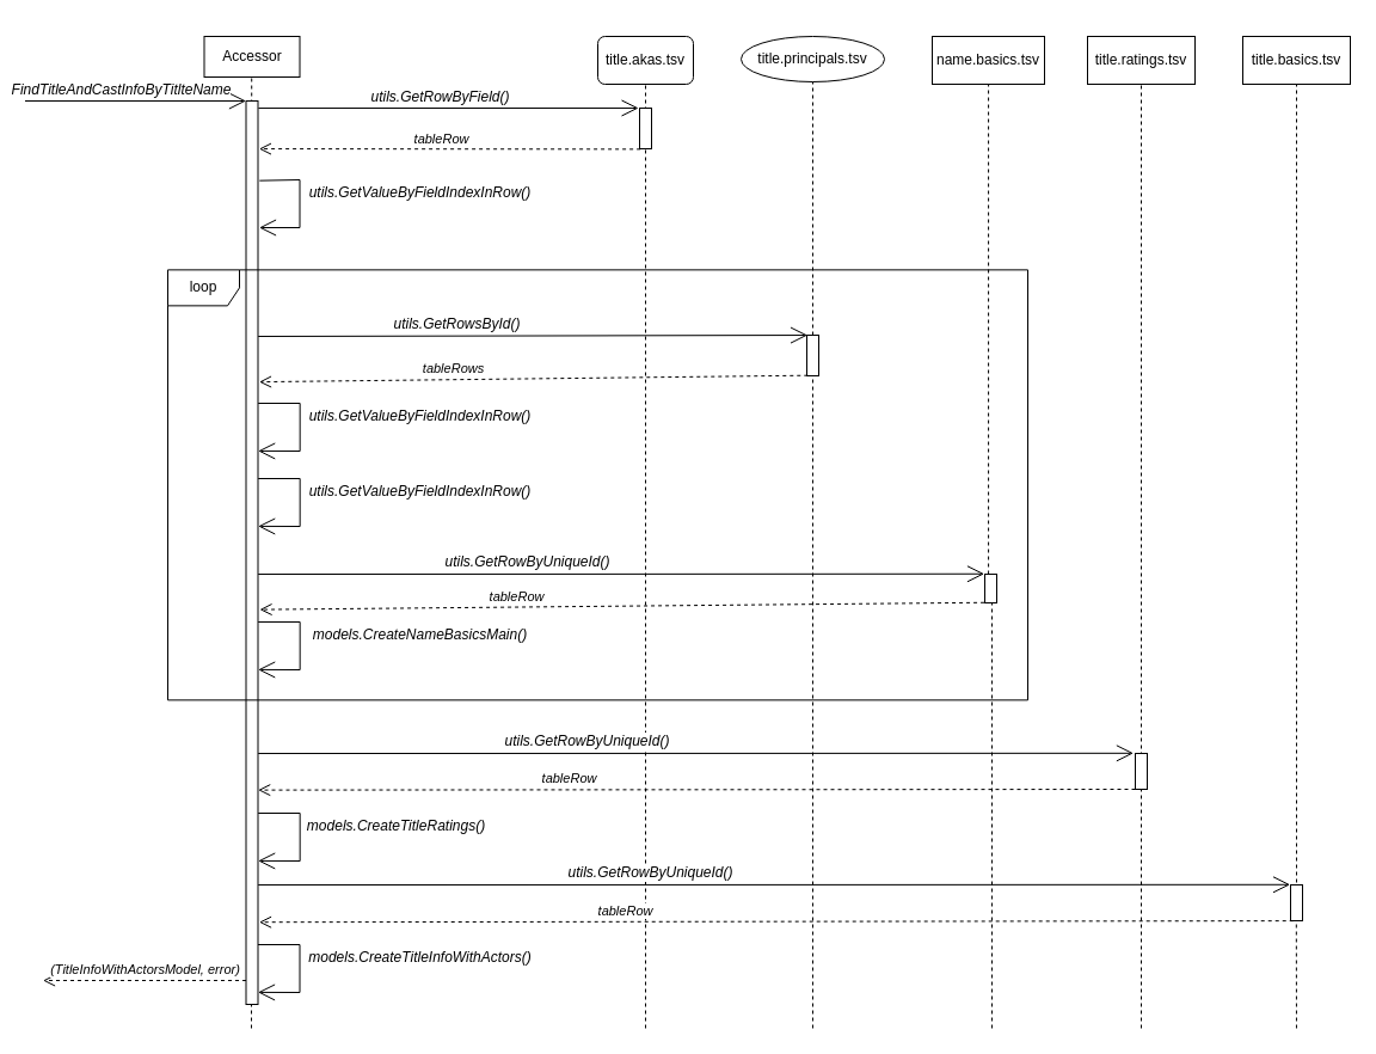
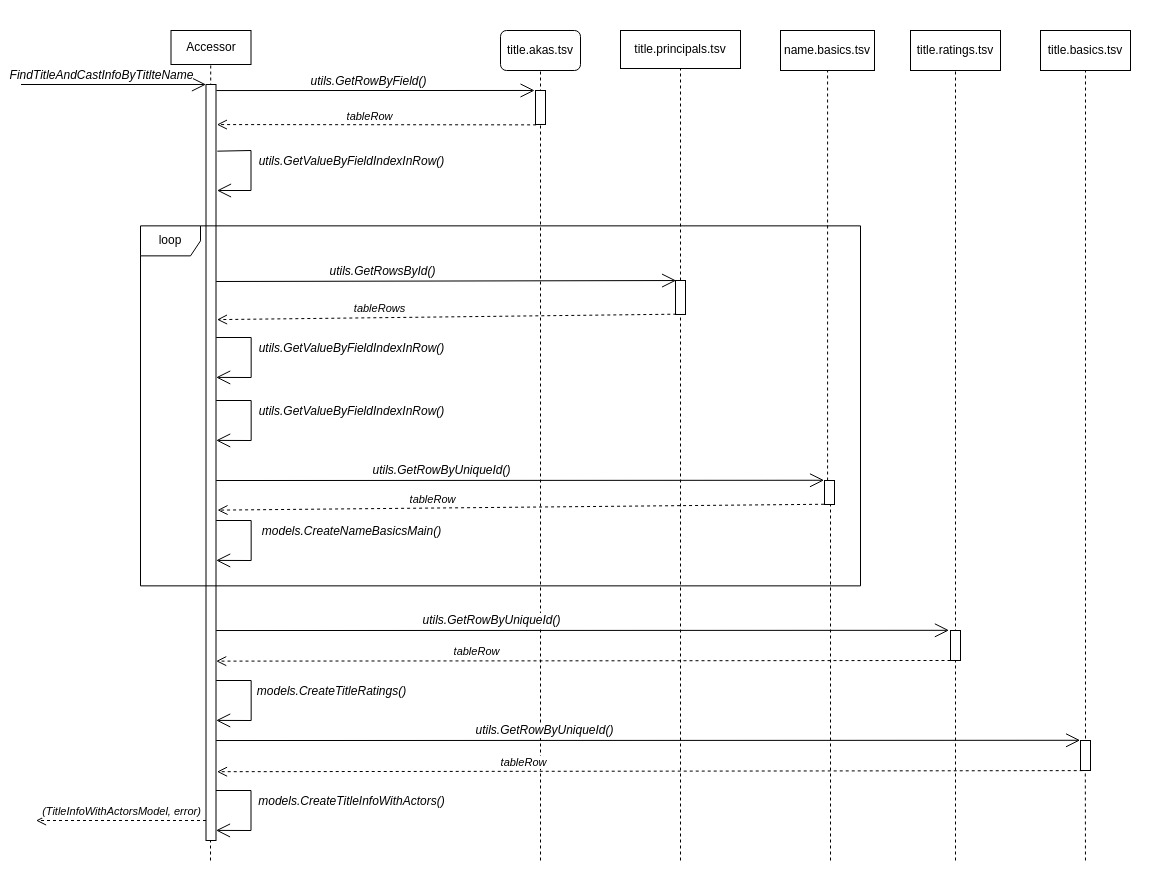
- <mxCell id="25" value="title.principals.tsv" style="ellipse;whiteSpace=wrap;html=1;" parent="24" vertex="1"><mxGeometry y="6" width="120" height="38" as="geometry" /></mxCell>
+ <mxCell id="25" value="title.principals.tsv" style="rounded=0;whiteSpace=wrap;html=1;" parent="24" vertex="1"><mxGeometry y="6" width="120" height="38" as="geometry" /></mxCell>
